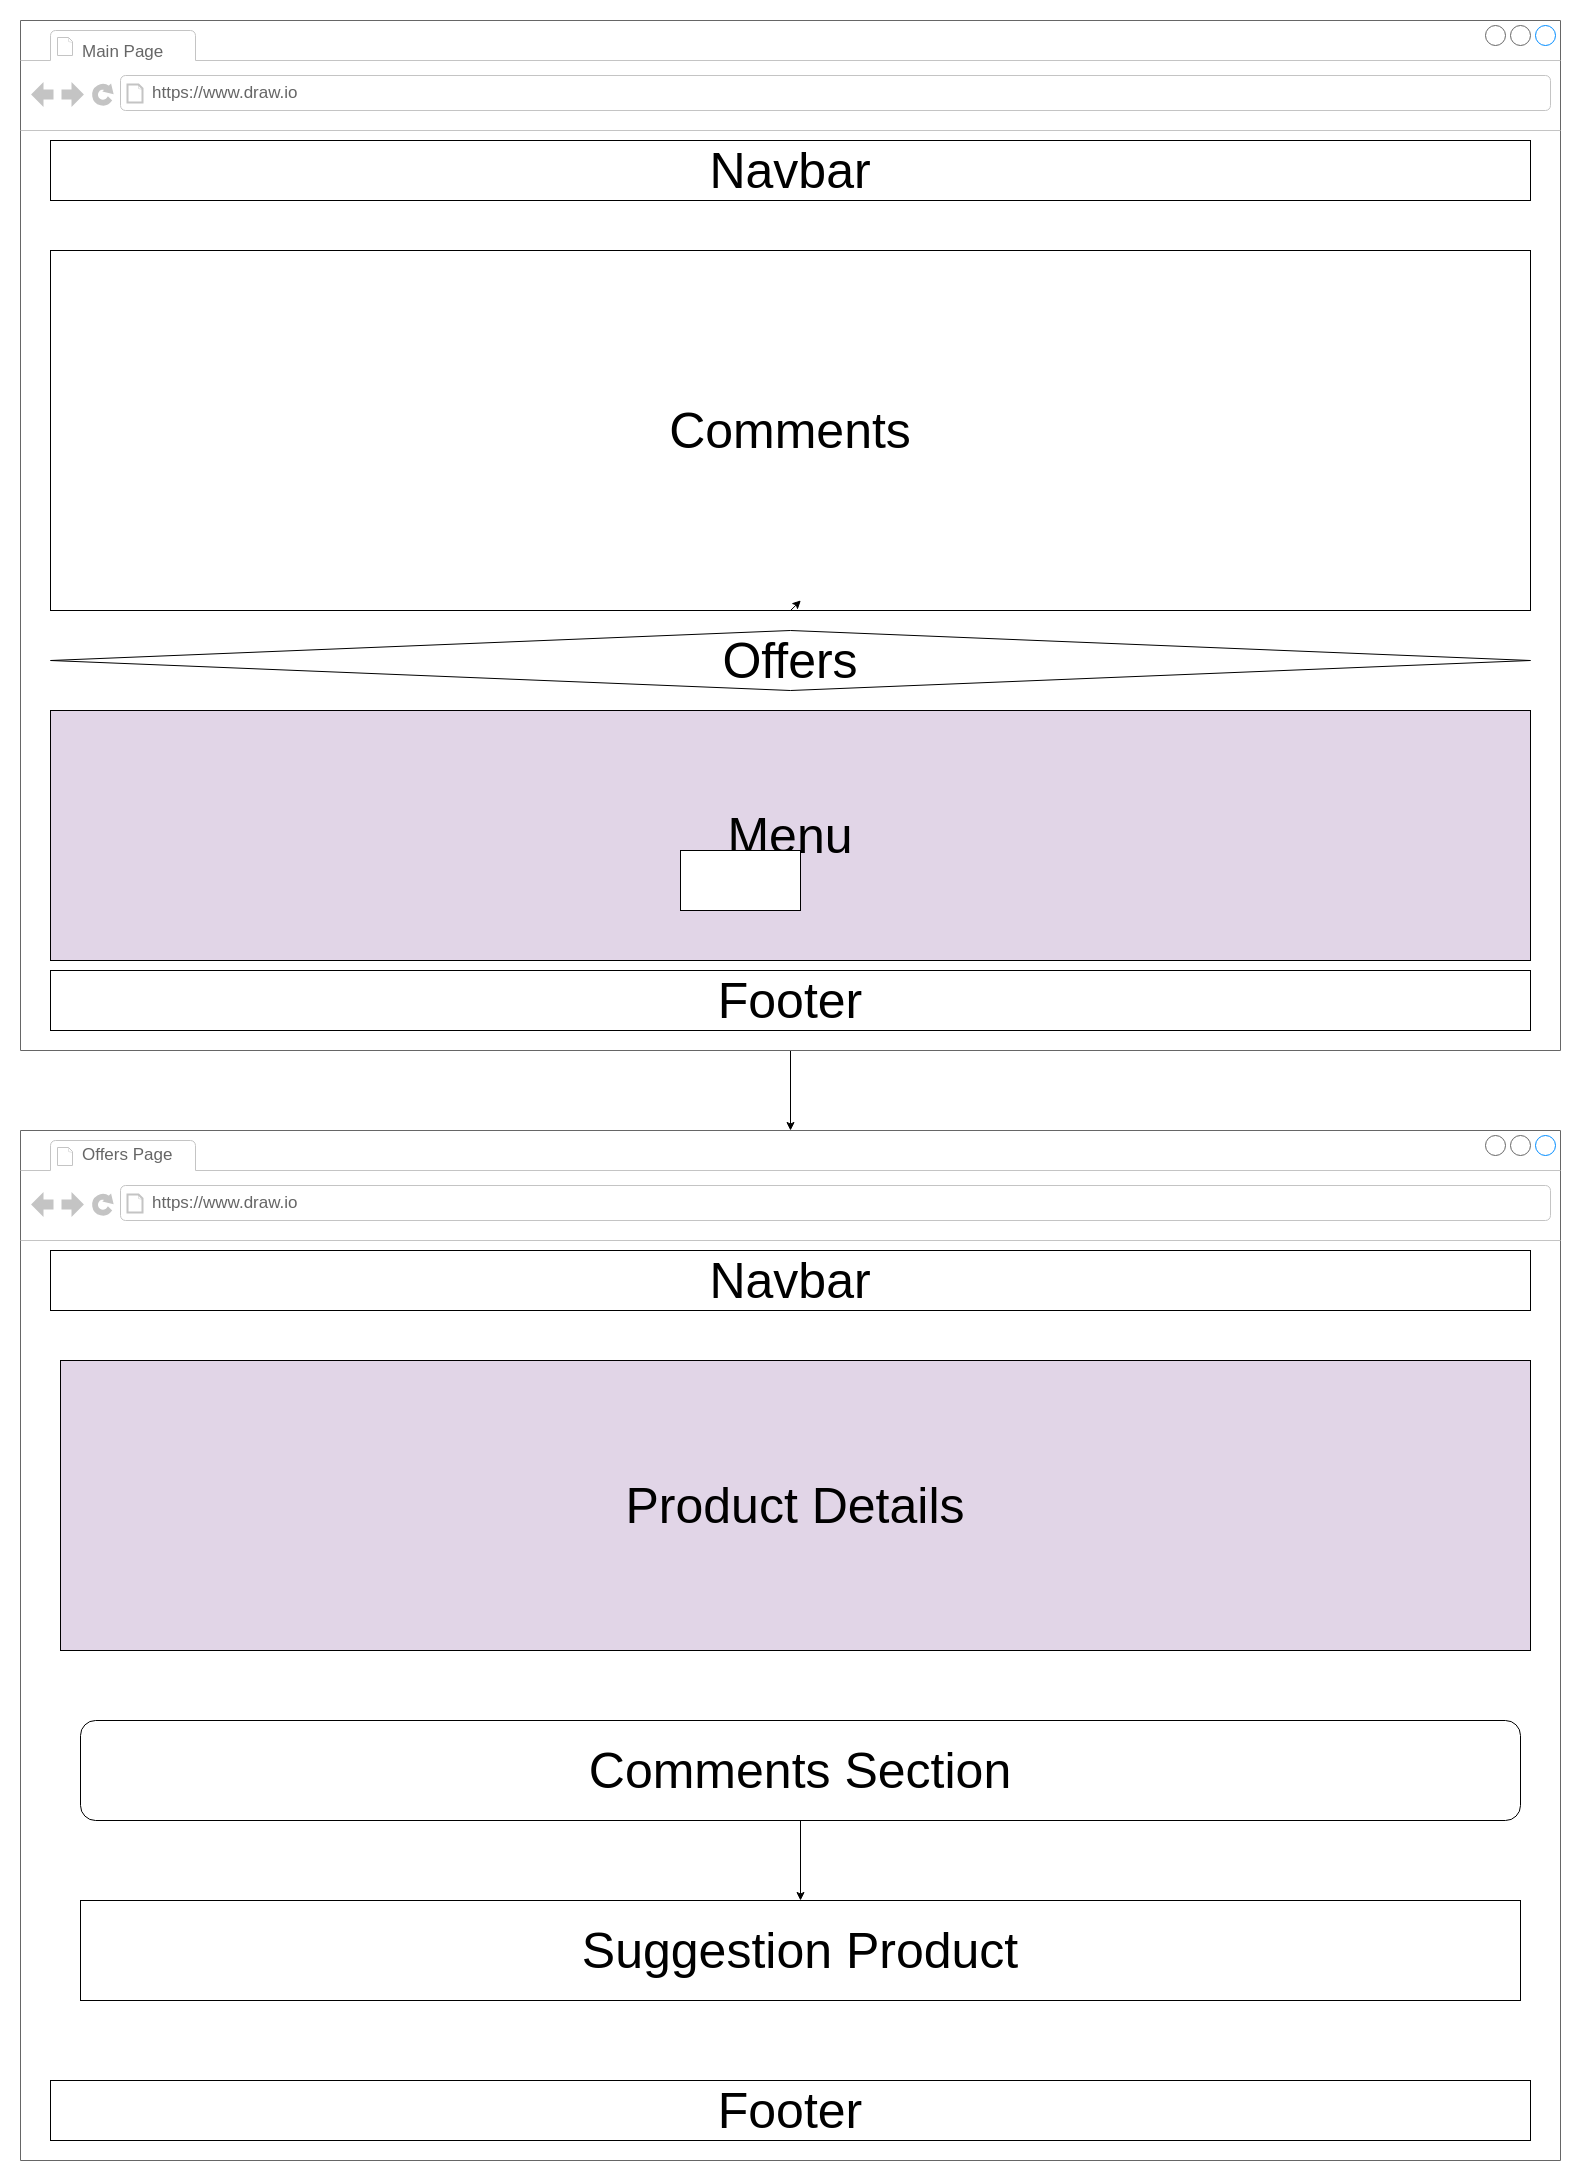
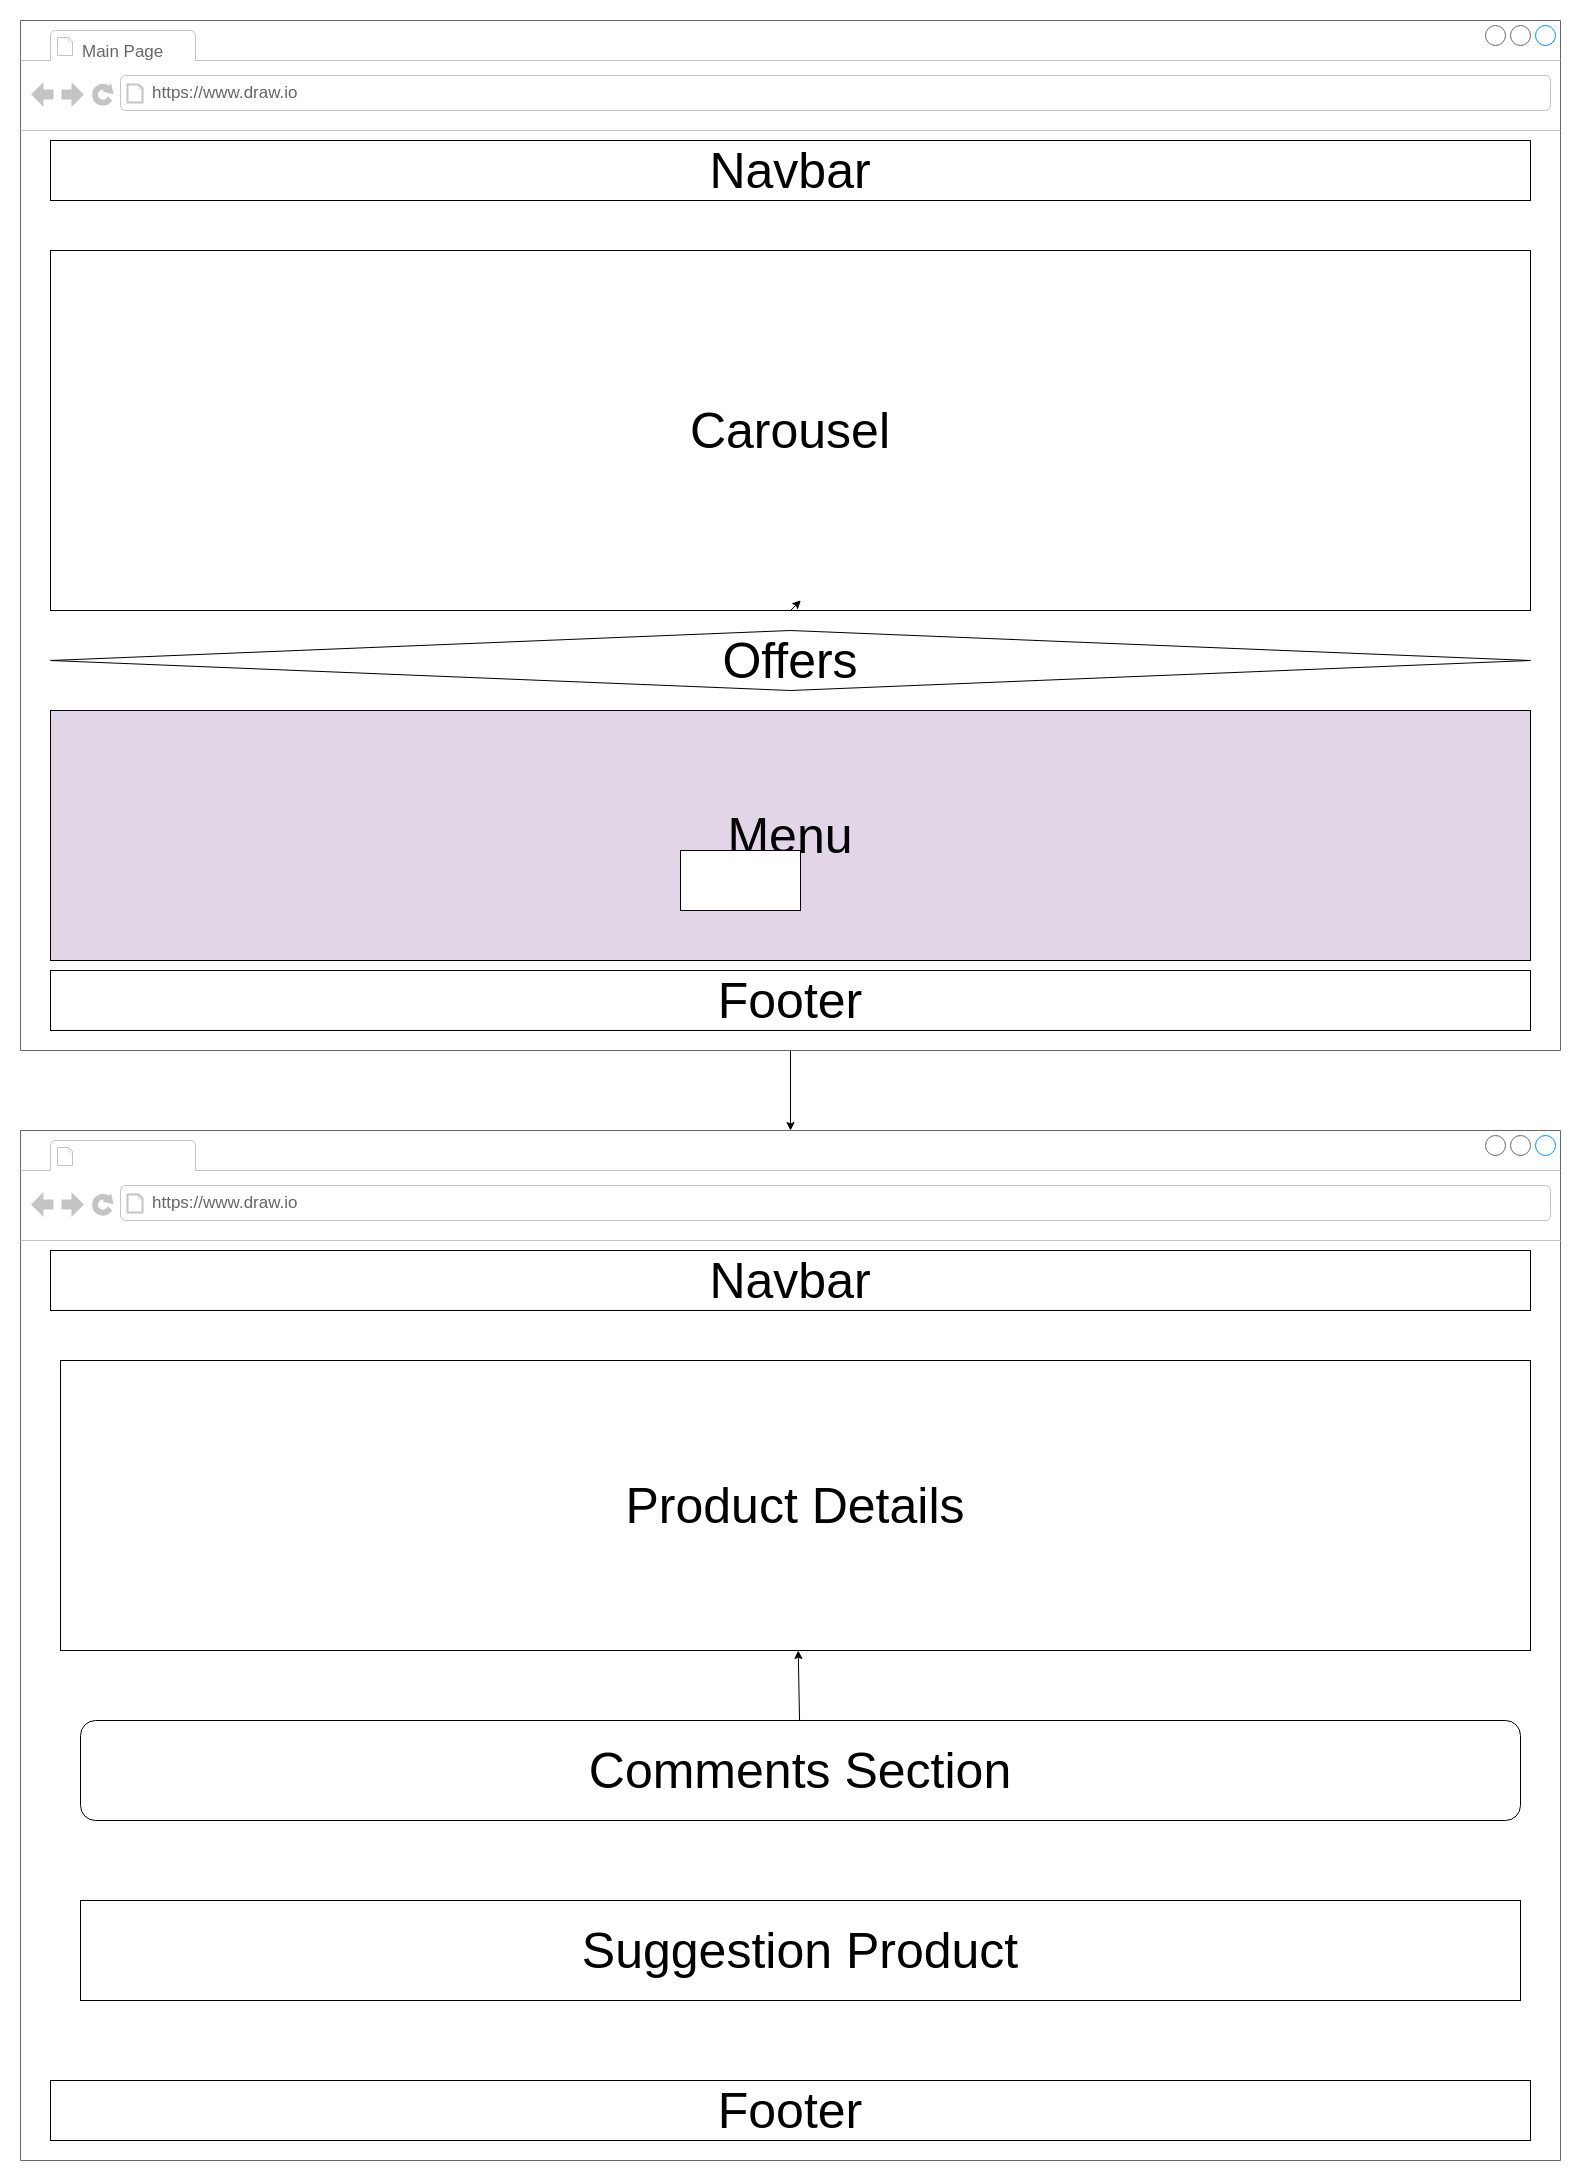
- <mxCell id="10" value="Comments" style="rounded=0;whiteSpace=wrap;html=1;fontSize=50;" vertex="1" parent="1"><mxGeometry x="50" y="250" width="1480" height="360" as="geometry" /></mxCell>
+ <mxCell id="10" value="Carousel" style="rounded=0;whiteSpace=wrap;html=1;fontSize=50;" vertex="1" parent="1"><mxGeometry x="50" y="250" width="1480" height="360" as="geometry" /></mxCell>
- <mxCell id="14" value="Offers Page" style="strokeWidth=1;shadow=0;dashed=0;align=center;html=1;shape=mxgraph.mockup.containers.anchor;fontSize=17;fontColor=#666666;align=left;" vertex="1" parent="13"><mxGeometry x="60" y="12" width="110" height="26" as="geometry" /></mxCell>
- <mxCell id="18" value="Product Details" style="rounded=0;whiteSpace=wrap;html=1;fontSize=50;fillColor=#e1d5e7;" vertex="1" parent="13"><mxGeometry x="40" y="230" width="1470" height="290" as="geometry" /></mxCell>
+ <mxCell id="18" value="Product Details" style="rounded=0;whiteSpace=wrap;html=1;fontSize=50;" vertex="1" parent="13"><mxGeometry x="40" y="230" width="1470" height="290" as="geometry" /></mxCell>
- <mxCell id="21" value="" style="edgeStyle=none;html=1;fontSize=50;" edge="1" parent="1" source="19" target="20"><mxGeometry relative="1" as="geometry" /></mxCell>
+ <mxCell id="21" value="" style="edgeStyle=none;html=1;fontSize=50;" edge="1" parent="1" source="19" target="18"><mxGeometry relative="1" as="geometry" /></mxCell>
